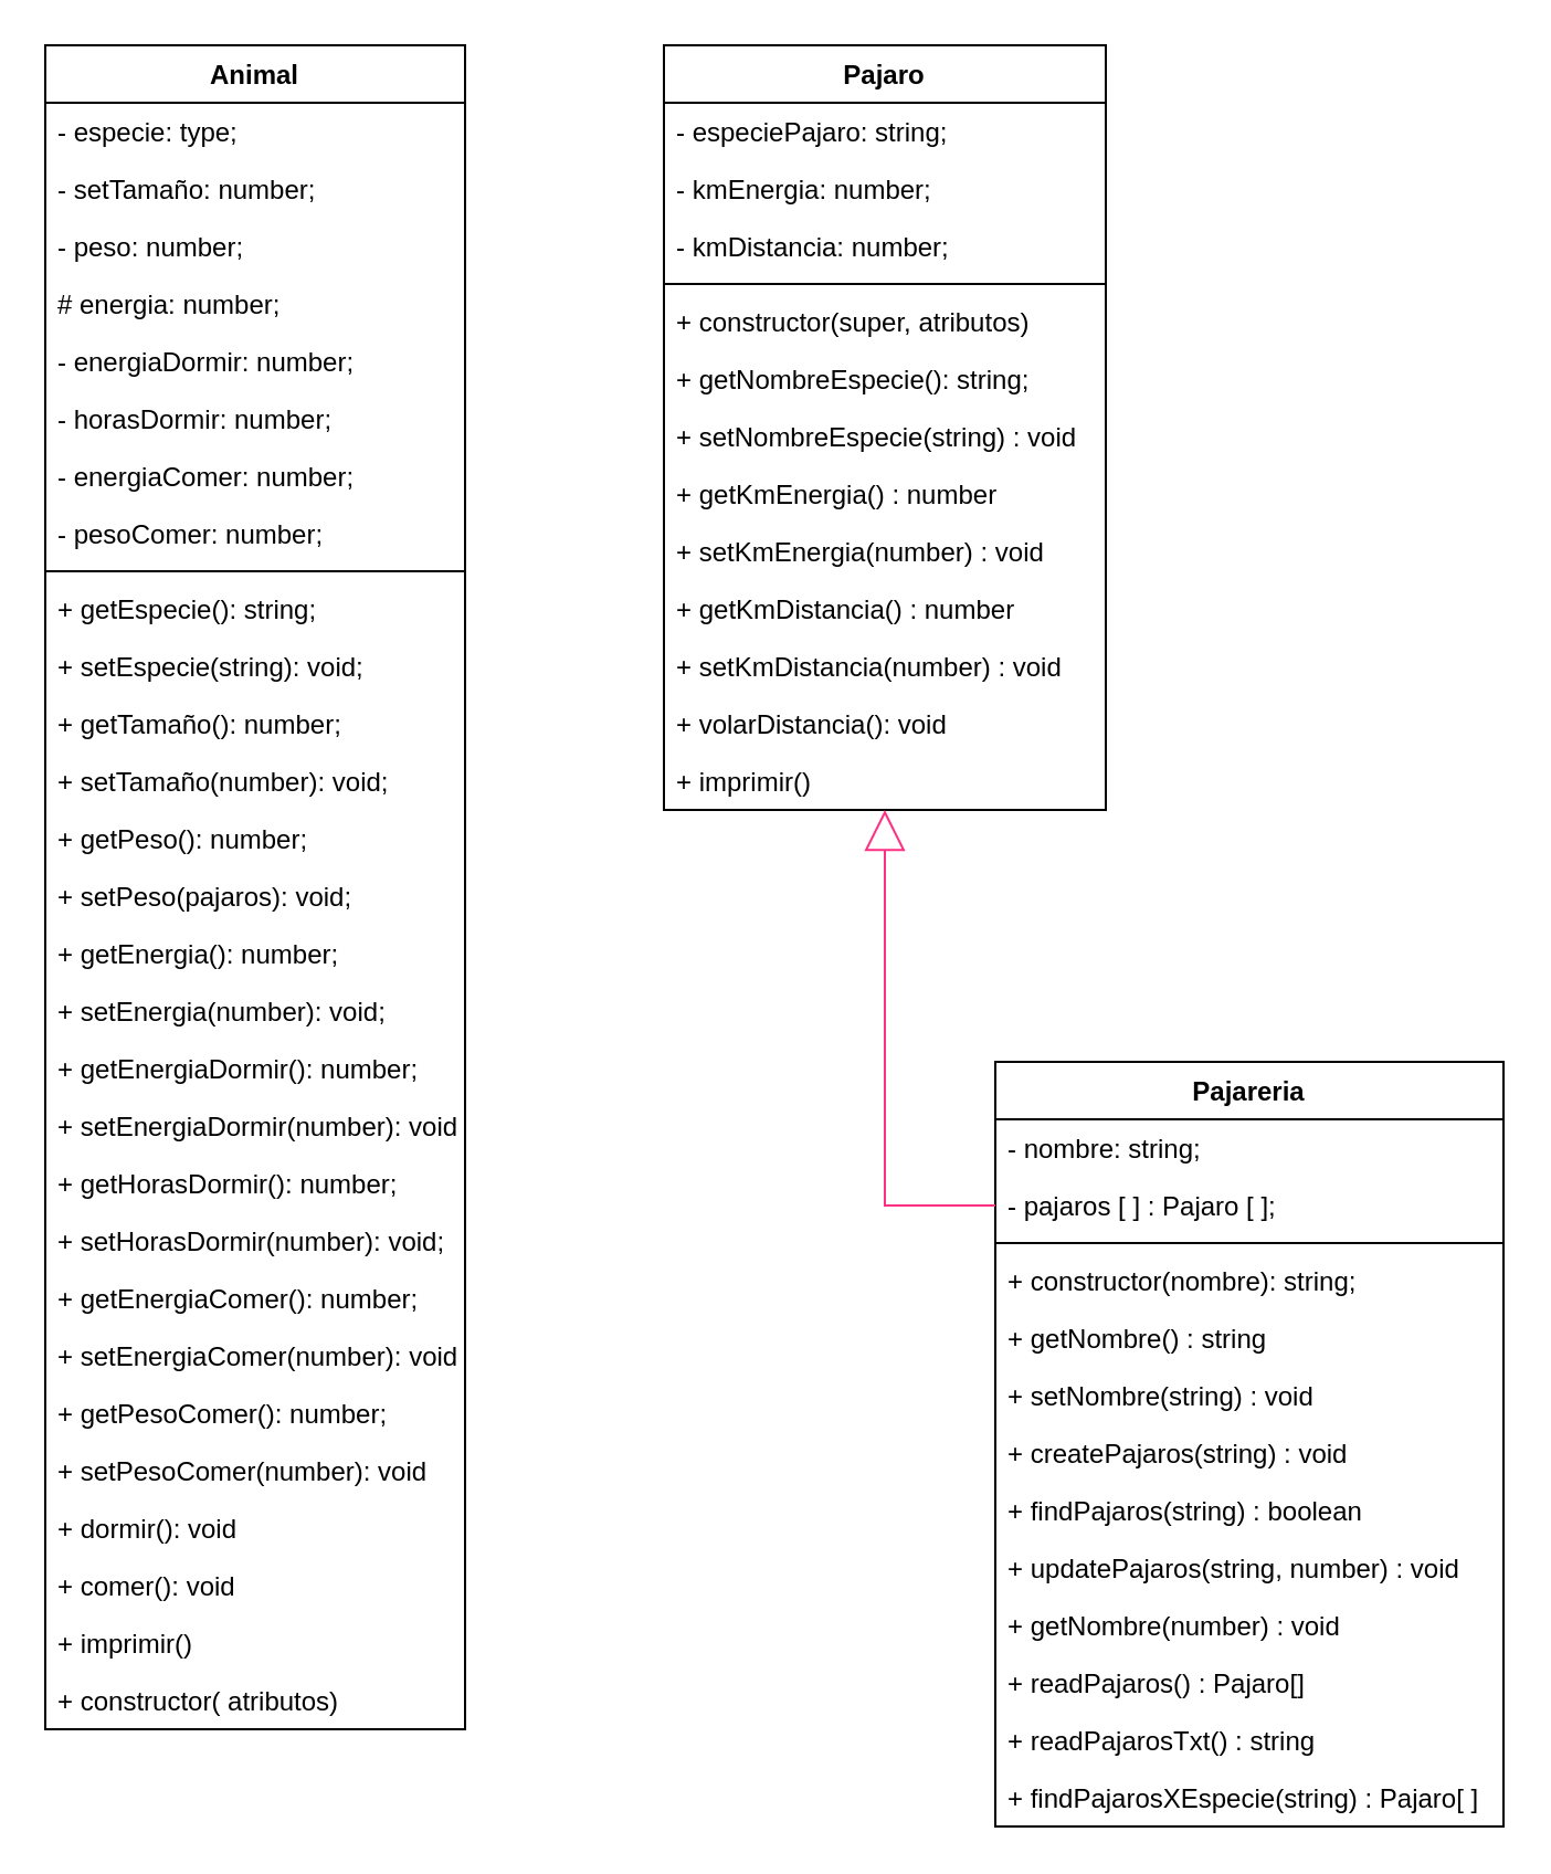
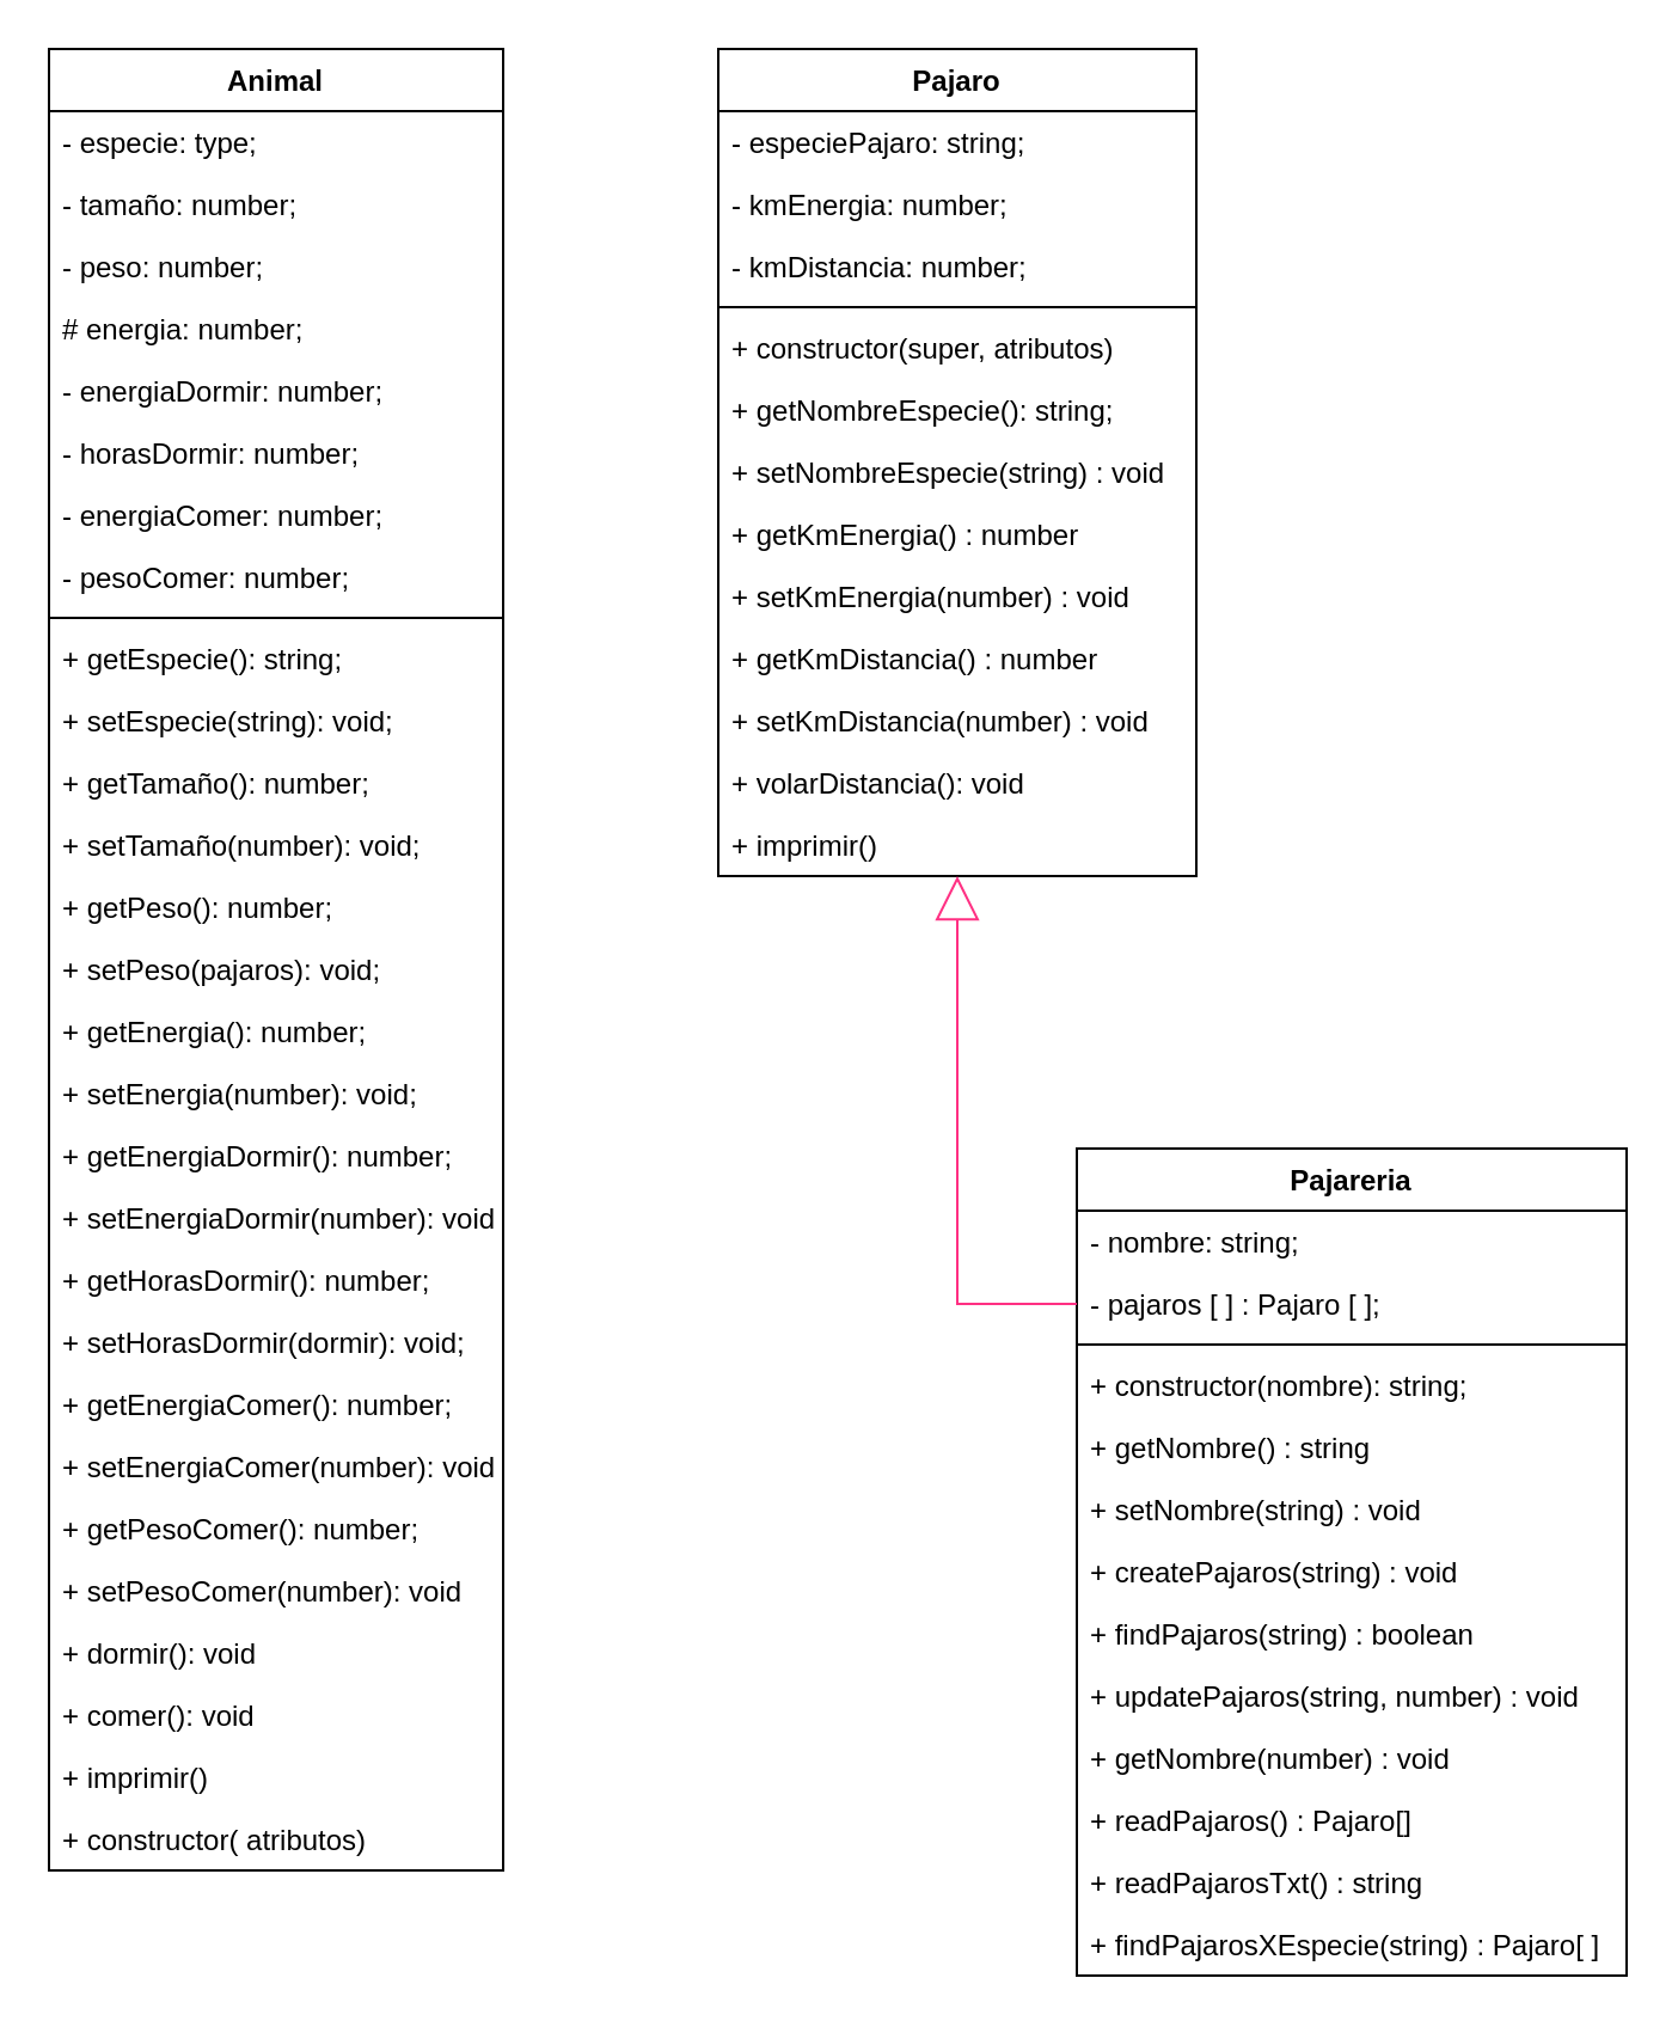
- <mxCell id="4" value="- setTamaño: number;" style="text;strokeColor=none;fillColor=none;align=left;verticalAlign=top;spacingLeft=4;spacingRight=4;overflow=hidden;rotatable=0;points=[[0,0.5],[1,0.5]];portConstraint=eastwest;" vertex="1" parent="2"><mxGeometry y="52" width="190" height="26" as="geometry" /></mxCell>
+ <mxCell id="4" value="- tamaño: number;" style="text;strokeColor=none;fillColor=none;align=left;verticalAlign=top;spacingLeft=4;spacingRight=4;overflow=hidden;rotatable=0;points=[[0,0.5],[1,0.5]];portConstraint=eastwest;" vertex="1" parent="2"><mxGeometry y="52" width="190" height="26" as="geometry" /></mxCell>
- <mxCell id="23" value="+ setHorasDormir(number): void;" style="text;strokeColor=none;fillColor=none;align=left;verticalAlign=top;spacingLeft=4;spacingRight=4;overflow=hidden;rotatable=0;points=[[0,0.5],[1,0.5]];portConstraint=eastwest;" vertex="1" parent="2"><mxGeometry y="528" width="190" height="26" as="geometry" /></mxCell>
+ <mxCell id="23" value="+ setHorasDormir(dormir): void;" style="text;strokeColor=none;fillColor=none;align=left;verticalAlign=top;spacingLeft=4;spacingRight=4;overflow=hidden;rotatable=0;points=[[0,0.5],[1,0.5]];portConstraint=eastwest;" vertex="1" parent="2"><mxGeometry y="528" width="190" height="26" as="geometry" /></mxCell>
